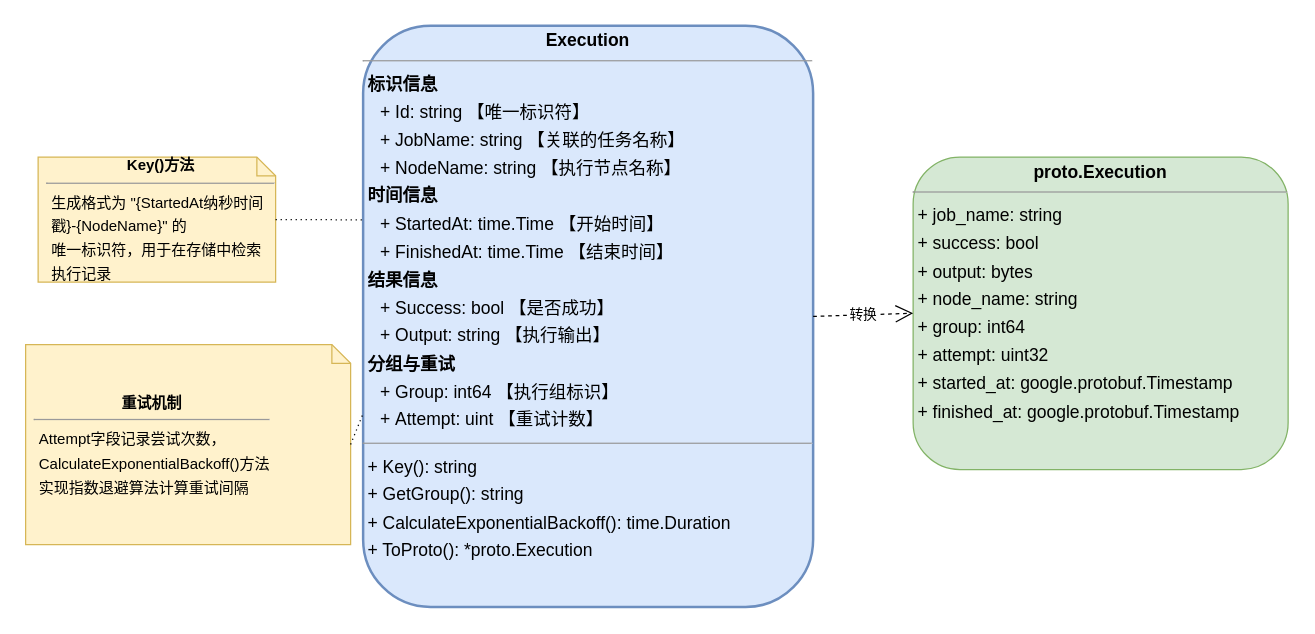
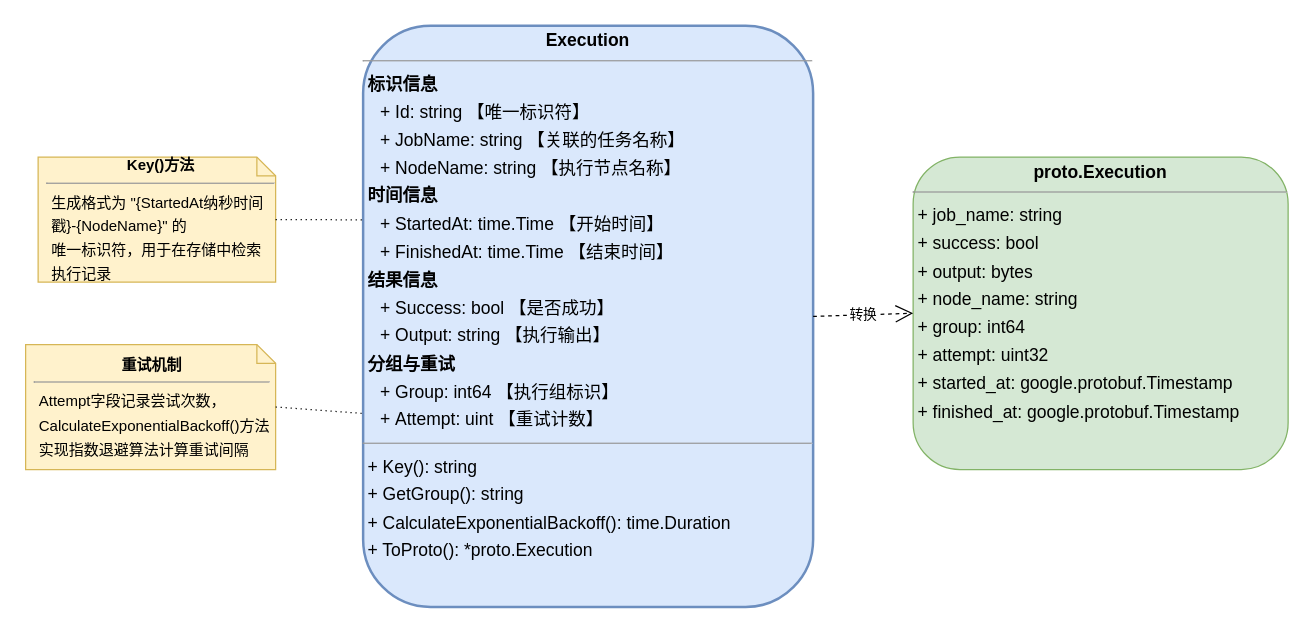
- <mxCell id="7" value="&lt;p style=&quot;margin:0px;margin-top:4px;text-align:center;&quot;&gt;&lt;b&gt;重试机制&lt;/b&gt;&lt;/p&gt;&lt;hr size=&quot;1&quot;&gt;&lt;p style=&quot;margin:0 0 0 4px;line-height:1.6;&quot;&gt;Attempt字段记录尝试次数，&lt;br&gt;CalculateExponentialBackoff()方法&lt;br&gt;实现指数退避算法计算重试间隔&lt;/p&gt;" style="shape=note;size=15;align=left;spacingLeft=5;html=1;whiteSpace=wrap;fillColor=#fff2cc;strokeColor=#d6b656;" parent="1" vertex="1"><mxGeometry x="20" y="275" width="260" height="160" as="geometry" /></mxCell>
+ <mxCell id="7" value="&lt;p style=&quot;margin:0px;margin-top:4px;text-align:center;&quot;&gt;&lt;b&gt;重试机制&lt;/b&gt;&lt;/p&gt;&lt;hr size=&quot;1&quot;&gt;&lt;p style=&quot;margin:0 0 0 4px;line-height:1.6;&quot;&gt;Attempt字段记录尝试次数，&lt;br&gt;CalculateExponentialBackoff()方法&lt;br&gt;实现指数退避算法计算重试间隔&lt;/p&gt;" style="shape=note;size=15;align=left;spacingLeft=5;html=1;whiteSpace=wrap;fillColor=#fff2cc;strokeColor=#d6b656;" parent="1" vertex="1"><mxGeometry x="20" y="275" width="200" height="100" as="geometry" /></mxCell>
